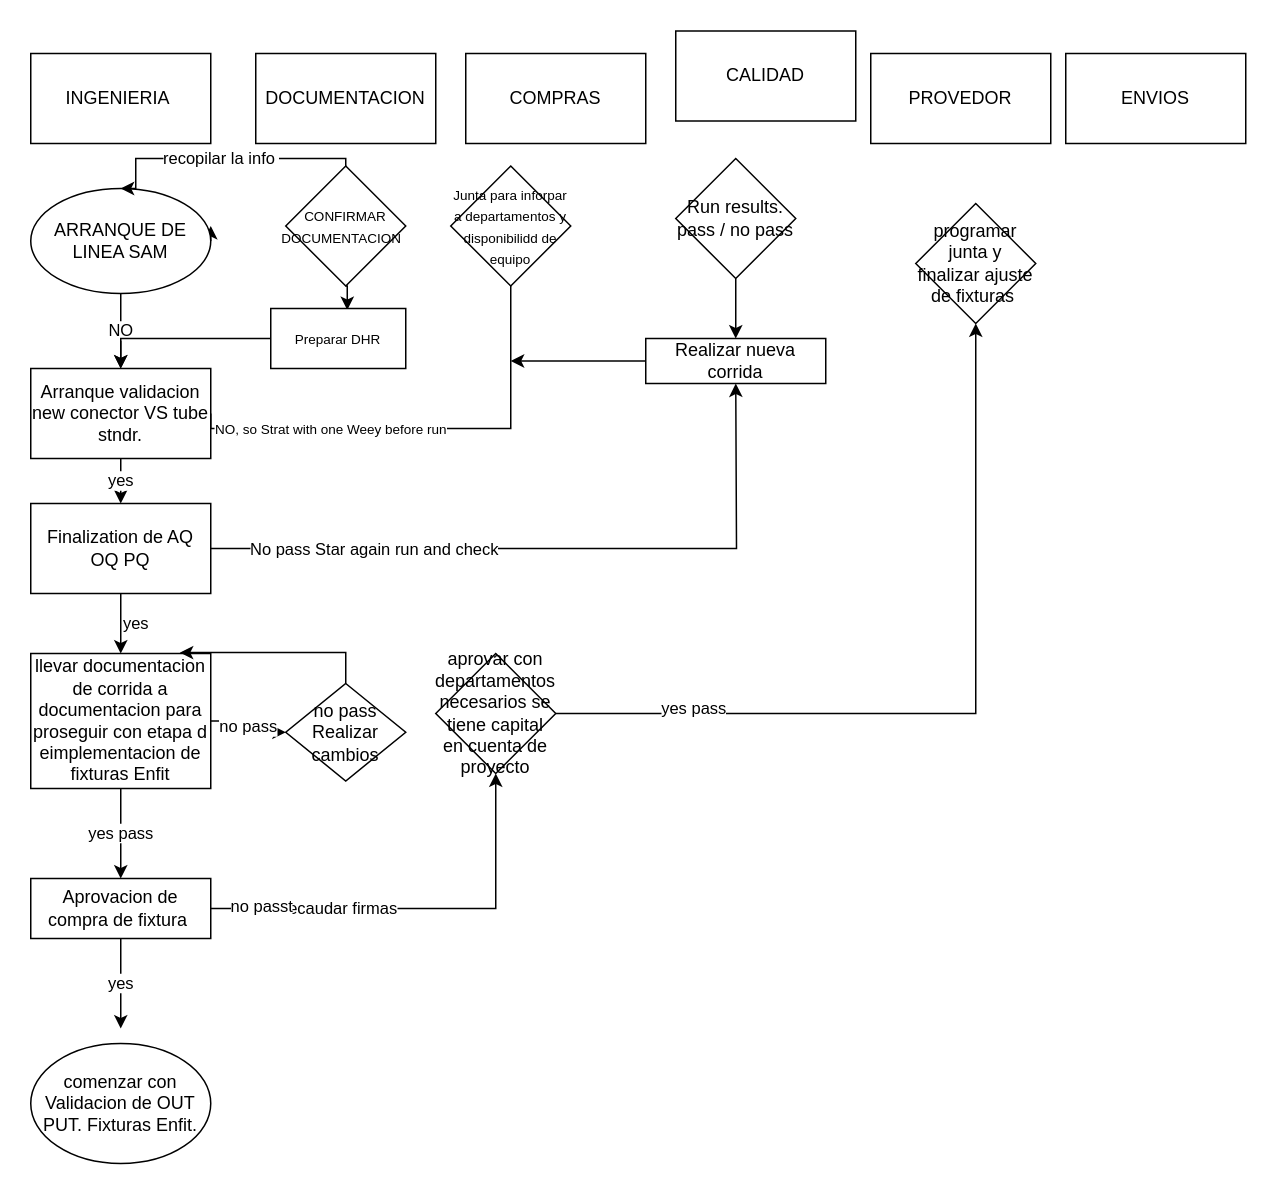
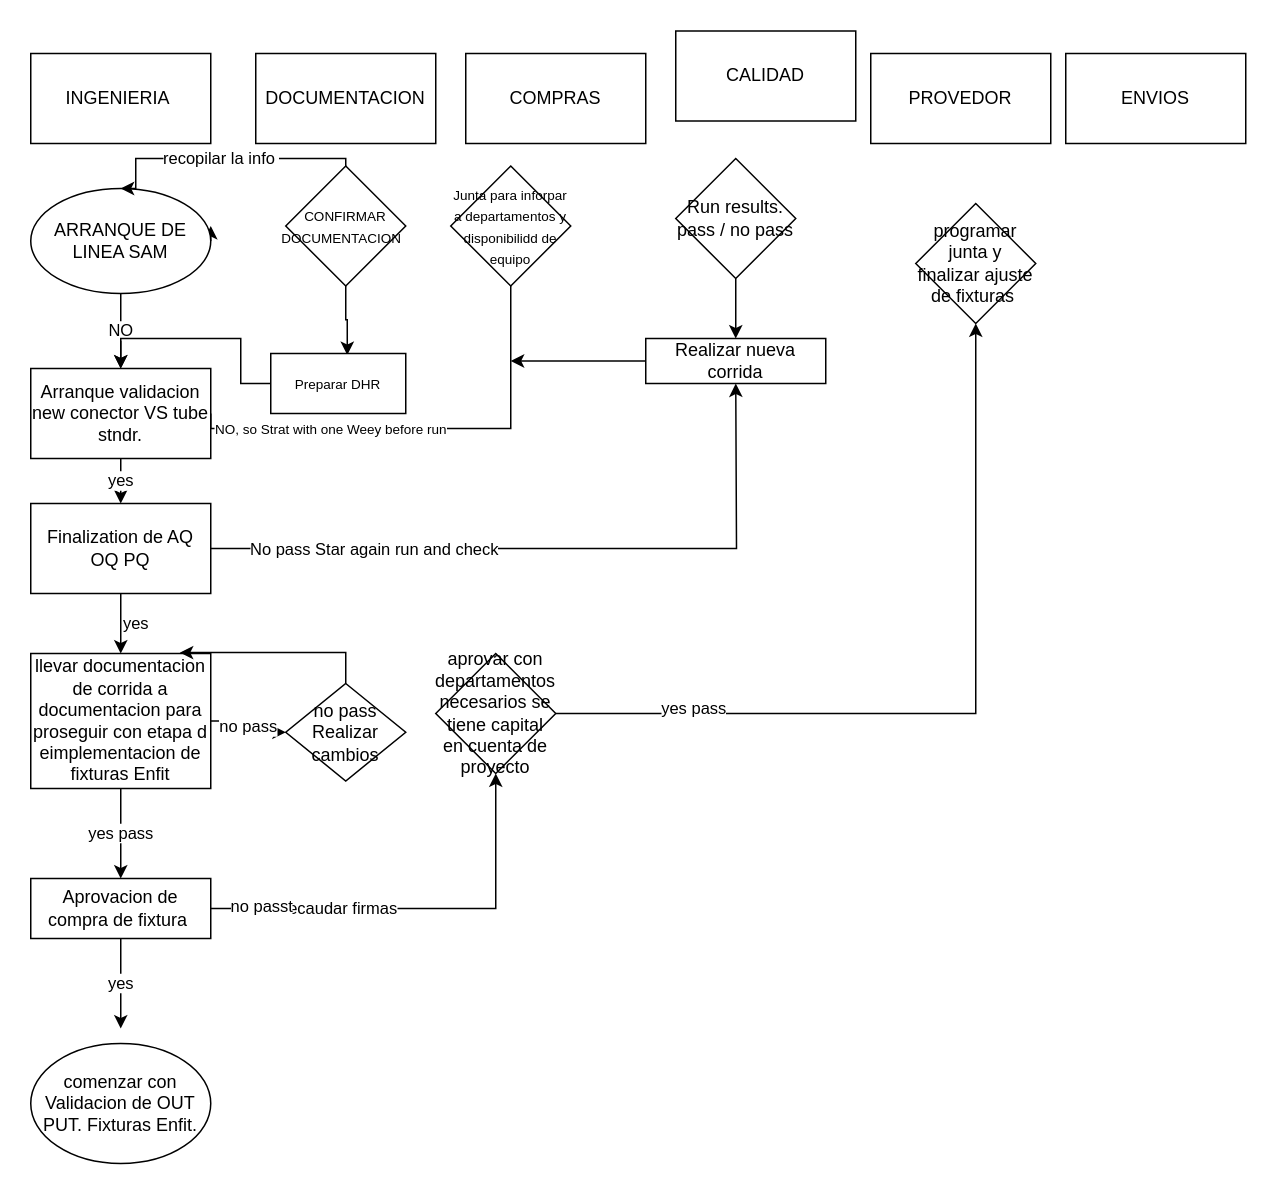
- <mxCell id="23" value="&lt;font style=&quot;font-size: 9px&quot;&gt;Preparar DHR&lt;/font&gt;" style="rounded=0;whiteSpace=wrap;html=1;" vertex="1" parent="1"><mxGeometry x="180" y="205" width="90" height="40" as="geometry" /></mxCell>
+ <mxCell id="23" value="&lt;font style=&quot;font-size: 9px&quot;&gt;Preparar DHR&lt;/font&gt;" style="rounded=0;whiteSpace=wrap;html=1;" vertex="1" parent="1"><mxGeometry x="180" y="235" width="90" height="40" as="geometry" /></mxCell>
